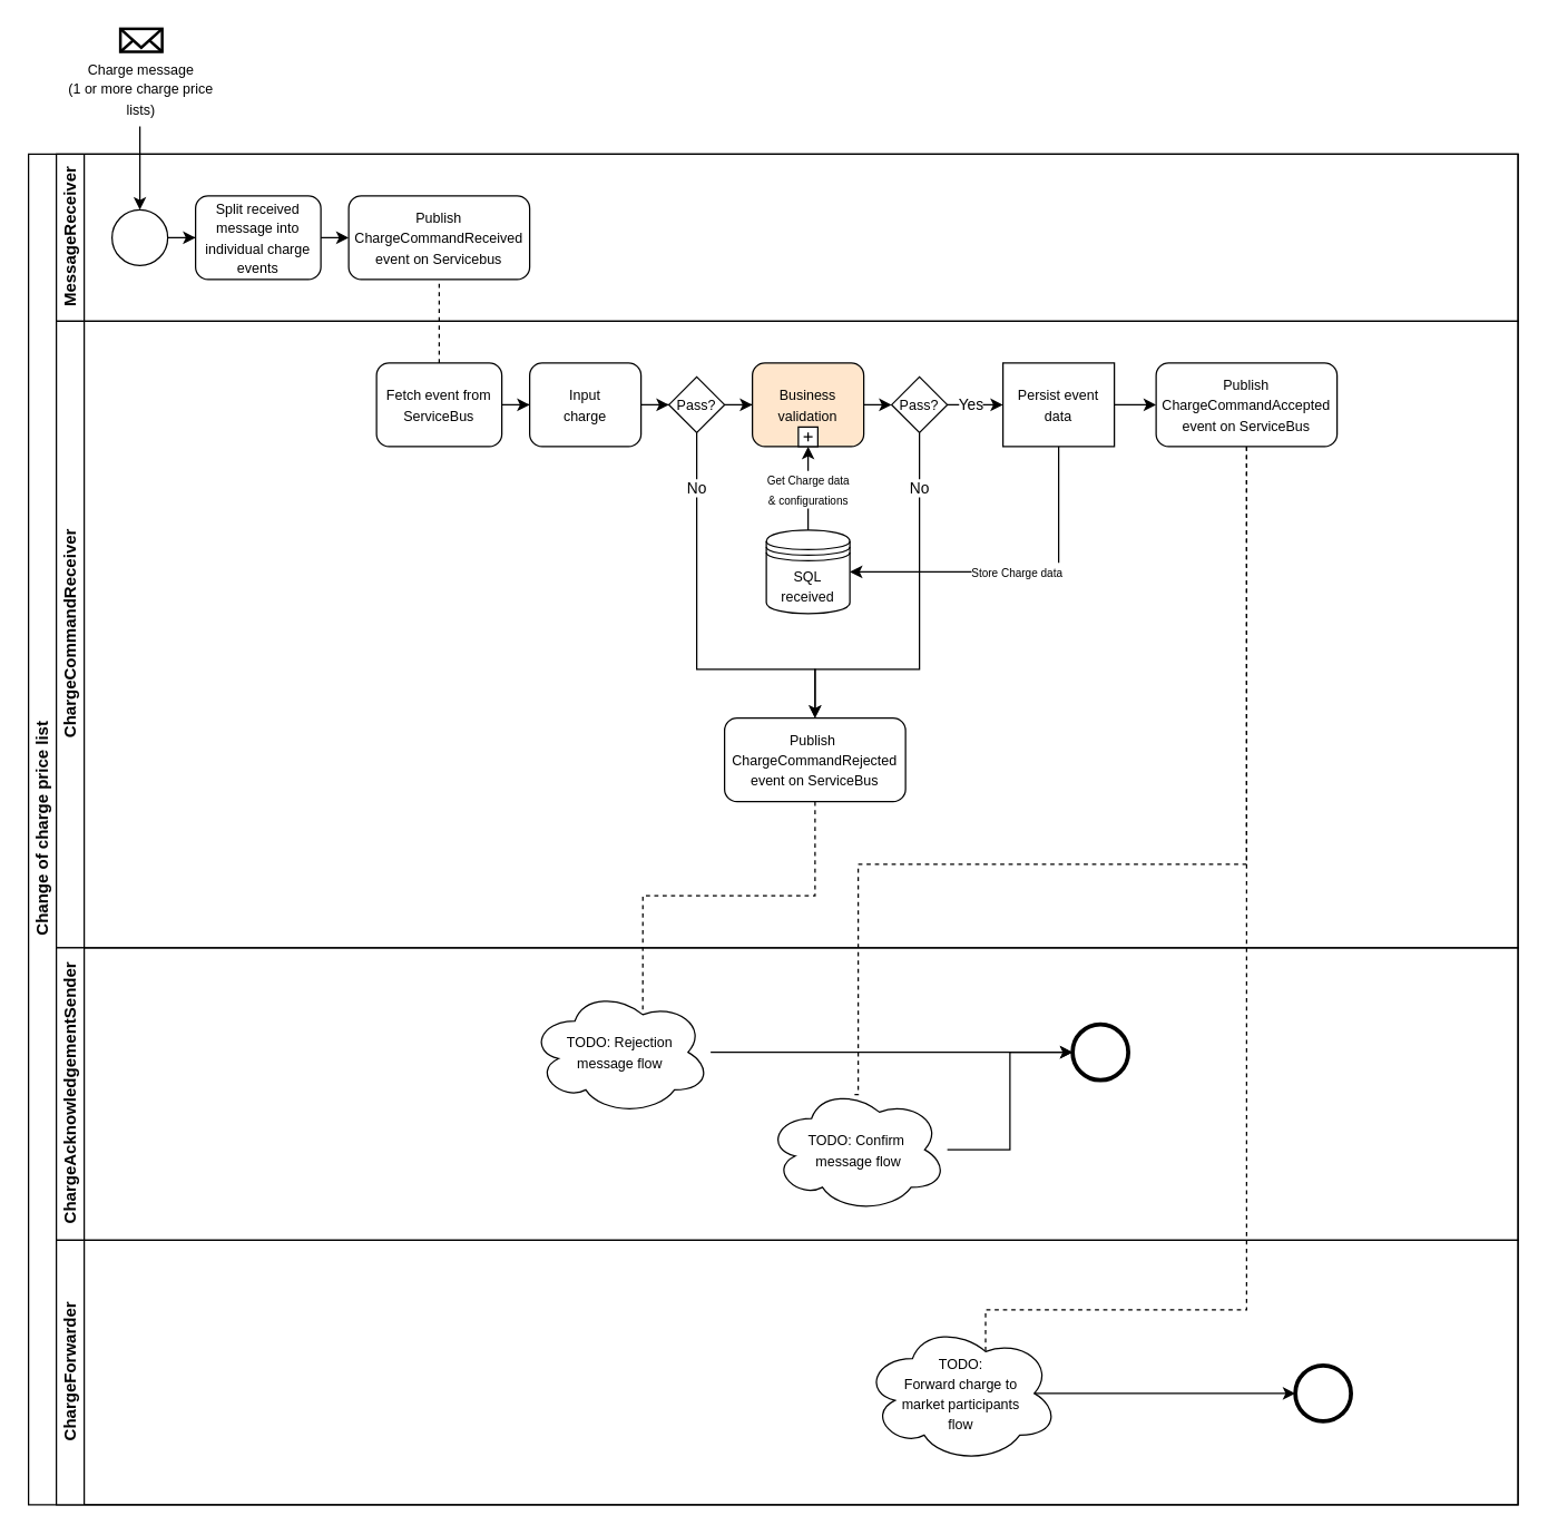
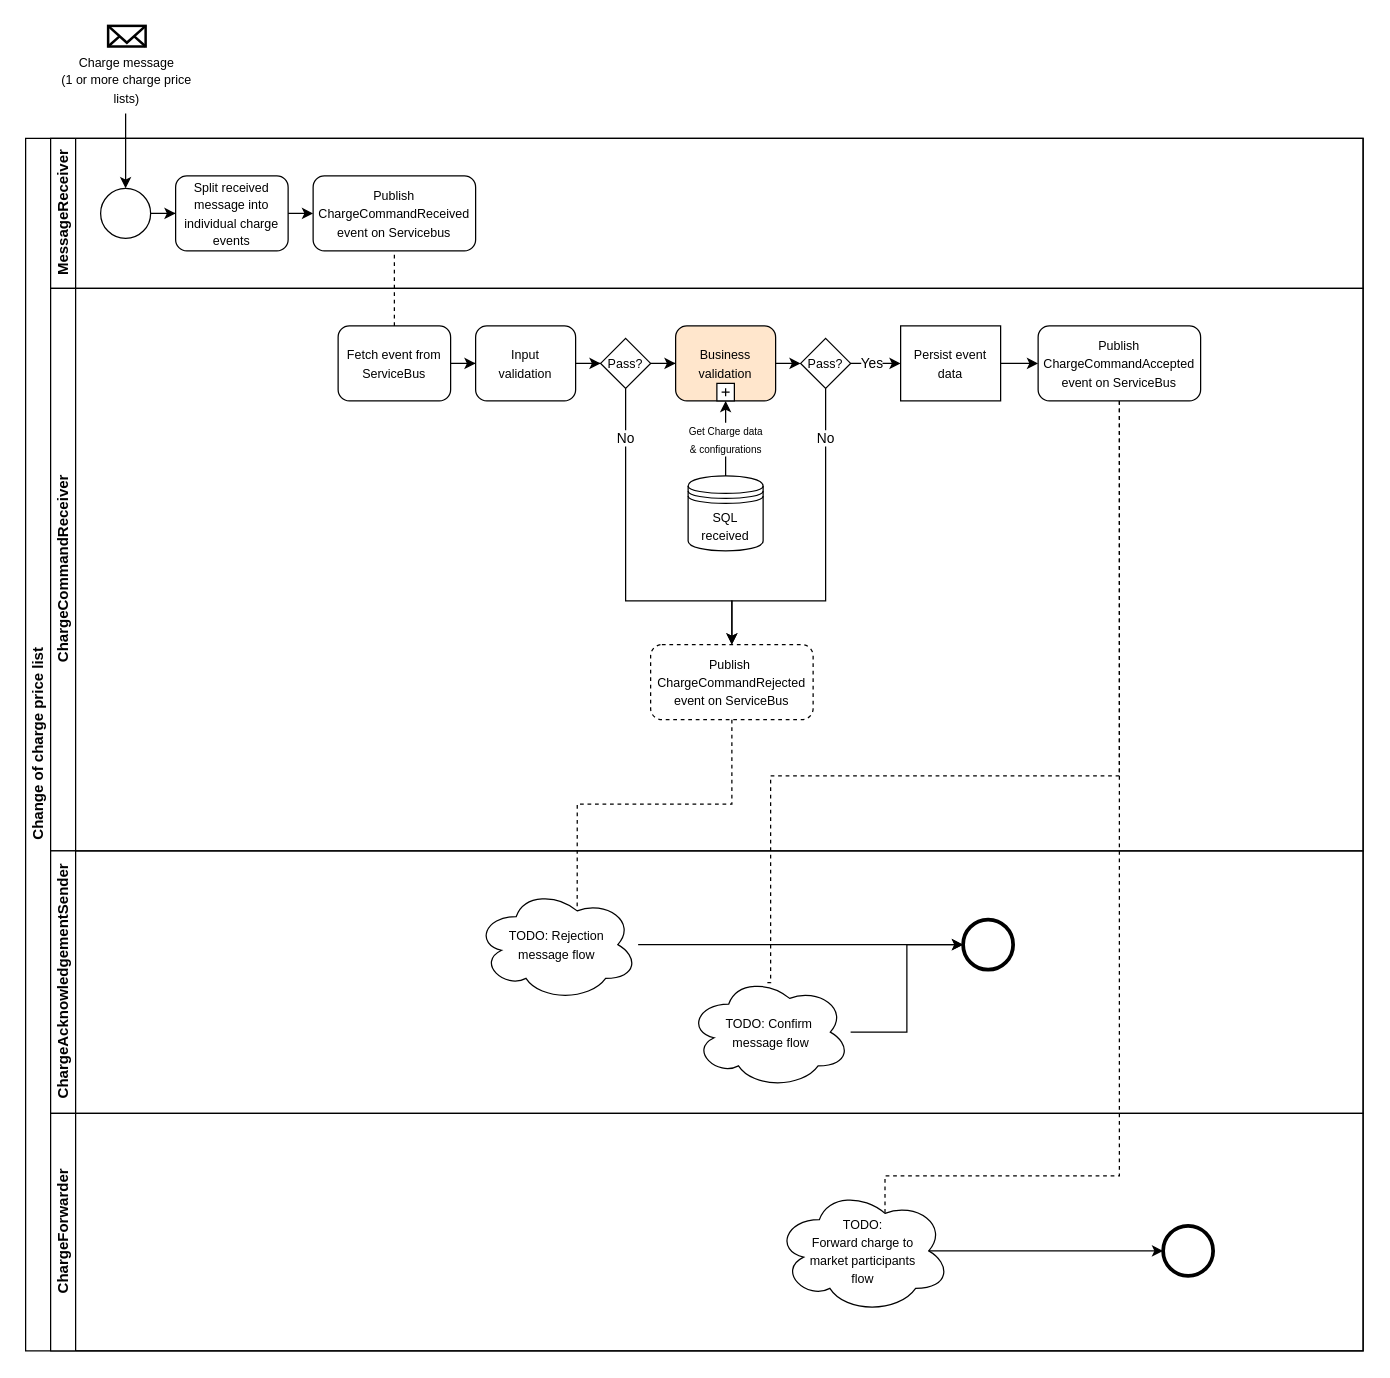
- <mxCell id="18" value="&lt;span style=&quot;font-size: 10px&quot;&gt;Input &lt;br&gt;charge&lt;/span&gt;" style="whiteSpace=wrap;html=1;rounded=1;" vertex="1" parent="17"><mxGeometry width="80" height="60" as="geometry" /></mxCell>
+ <mxCell id="18" value="&lt;span style=&quot;font-size: 10px&quot;&gt;Input &lt;br&gt;validation&lt;/span&gt;" style="whiteSpace=wrap;html=1;rounded=1;" vertex="1" parent="17"><mxGeometry width="80" height="60" as="geometry" /></mxCell>
- <mxCell id="28" value="&lt;font style=&quot;font-size: 8px&quot;&gt;Store Charge data&lt;/font&gt;" style="edgeStyle=orthogonalEdgeStyle;rounded=0;orthogonalLoop=1;jettySize=auto;html=1;entryX=1;entryY=0.5;entryDx=0;entryDy=0;" edge="1" parent="9" source="14" target="26"><mxGeometry relative="1" as="geometry"><mxPoint x="720" y="170" as="targetPoint" /><Array as="points"><mxPoint x="720" y="180" /></Array></mxGeometry></mxCell>
- <mxCell id="27" value="&lt;span style=&quot;font-size: 10px&quot;&gt;Publish&amp;nbsp;&lt;/span&gt;&lt;br style=&quot;font-size: 10px&quot;&gt;&lt;span style=&quot;font-size: 10px&quot;&gt;ChargeCommandRejected&lt;br&gt;event on ServiceBus&lt;/span&gt;" style="whiteSpace=wrap;html=1;rounded=1;" parent="9" vertex="1"><mxGeometry x="480" y="285" width="130" height="60" as="geometry" /></mxCell>
+ <mxCell id="27" value="&lt;span style=&quot;font-size: 10px&quot;&gt;Publish&amp;nbsp;&lt;/span&gt;&lt;br style=&quot;font-size: 10px&quot;&gt;&lt;span style=&quot;font-size: 10px&quot;&gt;ChargeCommandRejected&lt;br&gt;event on ServiceBus&lt;/span&gt;" style="whiteSpace=wrap;html=1;rounded=1;dashed=1;" parent="9" vertex="1"><mxGeometry x="480" y="285" width="130" height="60" as="geometry" /></mxCell>
